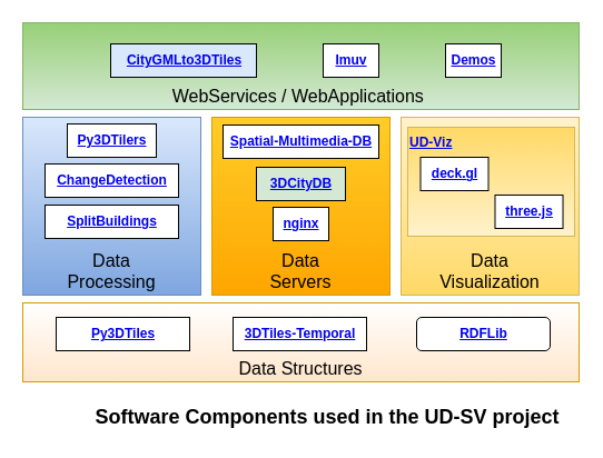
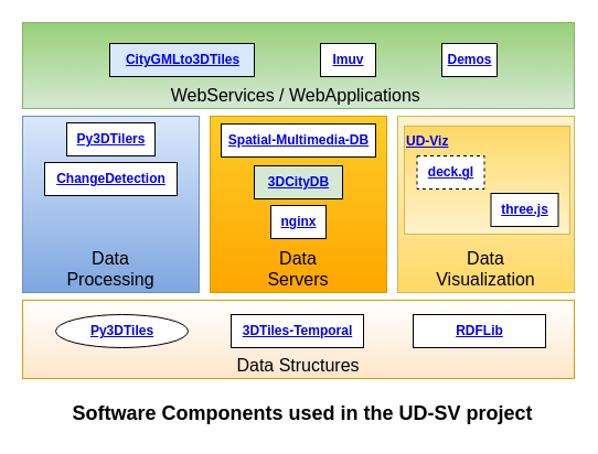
- <mxCell id="13" value="&lt;b&gt;&lt;a href=&quot;https://deck.gl/&quot;&gt;deck.gl&lt;/a&gt;&lt;/b&gt;&lt;a href=&quot;https://github.com/VCityTeam/py3dtilers&quot;&gt;&lt;br&gt;&lt;/a&gt;" style="html=1;" parent="11" vertex="1"><mxGeometry x="11.5" y="27" width="61" height="30" as="geometry" /></mxCell>
+ <mxCell id="13" value="&lt;b&gt;&lt;a href=&quot;https://deck.gl/&quot;&gt;deck.gl&lt;/a&gt;&lt;/b&gt;&lt;a href=&quot;https://github.com/VCityTeam/py3dtilers&quot;&gt;&lt;br&gt;&lt;/a&gt;" style="html=1;dashed=1;" parent="11" vertex="1"><mxGeometry x="11.5" y="27" width="61" height="30" as="geometry" /></mxCell>
- <mxCell id="5" value="&lt;a href=&quot;https://github.com/VCityTeam/py3dtilers&quot;&gt;&lt;b&gt;SplitBuildings&lt;/b&gt;&lt;br&gt;&lt;/a&gt;" style="html=1;" parent="1" vertex="1"><mxGeometry y="184" width="120" height="30" as="geometry" x="40" /></mxCell>
- <mxCell id="21" value="&lt;a href=&quot;https://github.com/VCityTeam/py3dtilers&quot;&gt;&lt;b&gt;Py3DTiles&lt;/b&gt;&lt;br&gt;&lt;/a&gt;" style="html=1;" vertex="1" parent="1"><mxGeometry x="50" y="285" width="120" height="30" as="geometry" /></mxCell>
+ <mxCell id="21" value="&lt;a href=&quot;https://github.com/VCityTeam/py3dtilers&quot;&gt;&lt;b&gt;Py3DTiles&lt;/b&gt;&lt;br&gt;&lt;/a&gt;" style="ellipse;html=1;" vertex="1" parent="1"><mxGeometry x="50" y="285" width="120" height="30" as="geometry" /></mxCell>
- <mxCell id="23" value="&lt;a href=&quot;https://github.com/VCityTeam/py3dtilers&quot;&gt;&lt;b&gt;RDFLib&lt;/b&gt;&lt;br&gt;&lt;/a&gt;" style="html=1;rounded=1;" vertex="1" parent="1"><mxGeometry x="374" y="285" width="120" height="30" as="geometry" /></mxCell>
+ <mxCell id="23" value="&lt;a href=&quot;https://github.com/VCityTeam/py3dtilers&quot;&gt;&lt;b&gt;RDFLib&lt;/b&gt;&lt;br&gt;&lt;/a&gt;" style="html=1;" vertex="1" parent="1"><mxGeometry x="374" y="285" width="120" height="30" as="geometry" /></mxCell>
- <mxCell id="19" value="&lt;font style=&quot;font-size: 18px&quot;&gt;Software Components used in the UD-SV project&lt;/font&gt;" style="text;html=1;strokeColor=none;fillColor=none;align=center;verticalAlign=middle;whiteSpace=wrap;rounded=0;fontSize=16;fontStyle=1" parent="1" vertex="1"><mxGeometry x="65" y="360" width="458" height="30" as="geometry" /></mxCell>
+ <mxCell id="19" value="&lt;font style=&quot;font-size: 18px&quot;&gt;Software Components used in the UD-SV project&lt;/font&gt;" style="text;html=1;strokeColor=none;fillColor=none;align=center;verticalAlign=middle;whiteSpace=wrap;rounded=0;fontSize=16;fontStyle=1" parent="1" vertex="1"><mxGeometry x="45" y="360" width="458" height="30" as="geometry" /></mxCell>
